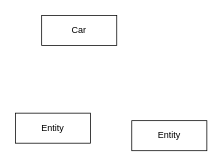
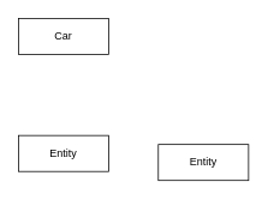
- <mxCell id="4" value="Car" style="whiteSpace=wrap;html=1;align=center;" vertex="1" parent="1"><mxGeometry x="55" y="20" width="100" height="40" as="geometry" /></mxCell>
+ <mxCell id="4" value="Car" style="whiteSpace=wrap;html=1;align=center;" vertex="1" parent="1"><mxGeometry x="20" y="20" width="100" height="40" as="geometry" /></mxCell>
